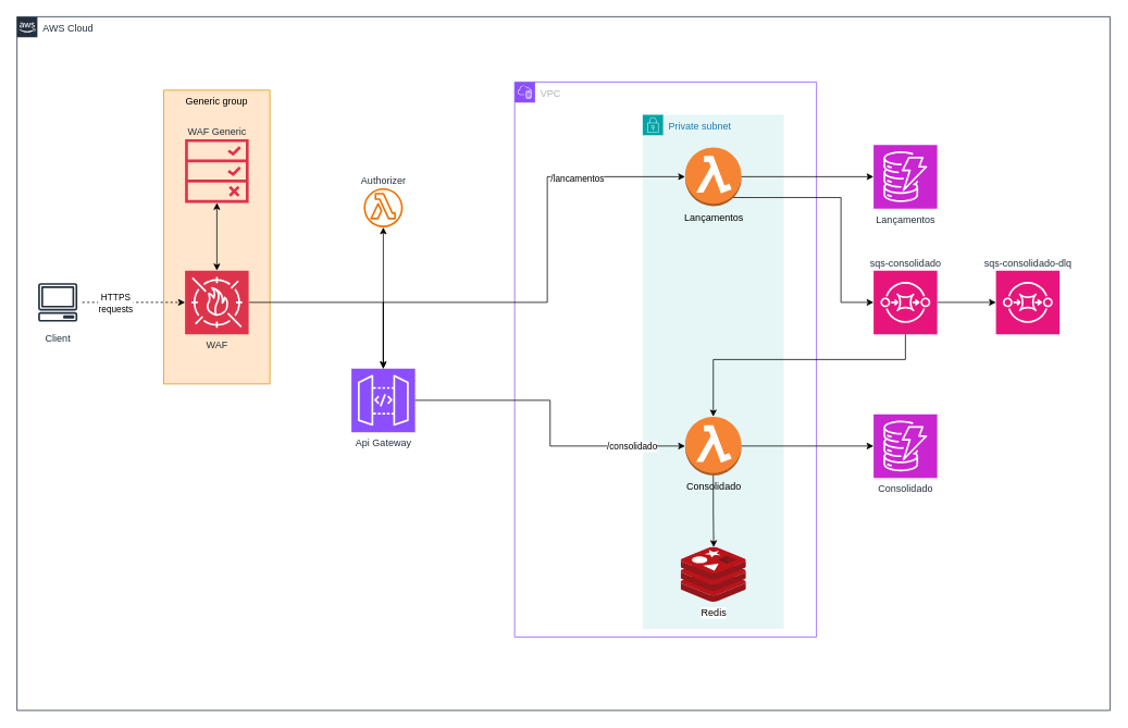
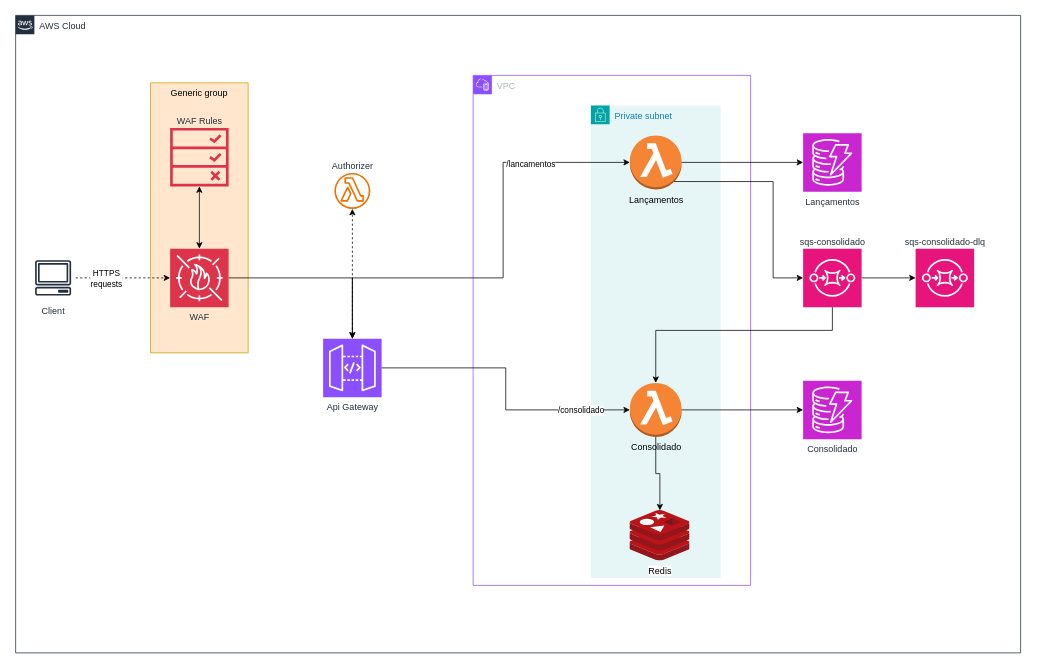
- <mxCell id="9" value="WAF Generic" style="sketch=0;outlineConnect=0;fontColor=#232F3E;gradientColor=none;fillColor=#DD344C;strokeColor=none;dashed=0;verticalLabelPosition=top;verticalAlign=bottom;align=center;html=1;fontSize=12;fontStyle=0;aspect=fixed;pointerEvents=1;shape=mxgraph.aws4.waf_rule;labelPosition=center;" vertex="1" parent="2"><mxGeometry x="206" y="150" width="78" height="78" as="geometry" /></mxCell>
+ <mxCell id="9" value="WAF Rules" style="sketch=0;outlineConnect=0;fontColor=#232F3E;gradientColor=none;fillColor=#DD344C;strokeColor=none;dashed=0;verticalLabelPosition=top;verticalAlign=bottom;align=center;html=1;fontSize=12;fontStyle=0;aspect=fixed;pointerEvents=1;shape=mxgraph.aws4.waf_rule;labelPosition=center;" vertex="1" parent="2"><mxGeometry x="206" y="150" width="78" height="78" as="geometry" /></mxCell>
- <mxCell id="3" style="edgeStyle=orthogonalEdgeStyle;rounded=0;orthogonalLoop=1;jettySize=auto;html=1;startArrow=classic;startFill=1;" edge="1" parent="2" source="4" target="13"><mxGeometry relative="1" as="geometry" /></mxCell>
+ <mxCell id="3" style="edgeStyle=orthogonalEdgeStyle;rounded=0;orthogonalLoop=1;jettySize=auto;html=1;startArrow=classic;startFill=1;dashed=1;" edge="1" parent="2" source="4" target="13"><mxGeometry relative="1" as="geometry" /></mxCell>
- <mxCell id="19" value="Redis" style="image;sketch=0;aspect=fixed;html=1;points=[];align=center;fontSize=12;image=img/lib/mscae/Cache_Redis_Product.svg;" vertex="1" parent="15"><mxGeometry x="47" y="530" width="80" height="67.2" as="geometry" /></mxCell>
+ <mxCell id="19" value="Redis" style="image;sketch=0;aspect=fixed;html=1;points=[];align=center;fontSize=12;image=img/lib/mscae/Cache_Redis_Product.svg;" vertex="1" parent="15"><mxGeometry x="52" y="540" width="80" height="67.2" as="geometry" /></mxCell>
